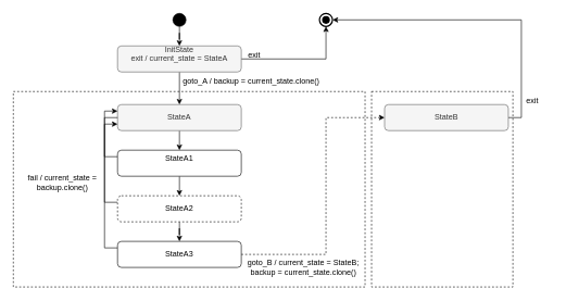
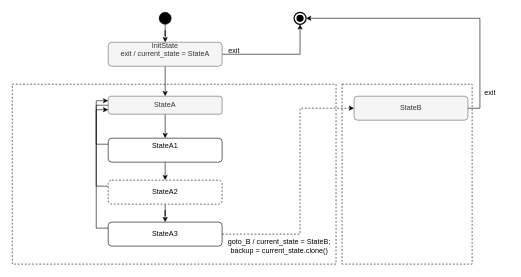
- <mxCell id="21" value="goto_A / backup = current_state.clone()" style="text;html=1;align=center;verticalAlign=middle;resizable=0;points=[];autosize=1;strokeColor=none;fillColor=none;" vertex="1" parent="1"><mxGeometry x="270" y="110" width="230" height="30" as="geometry" /></mxCell>
- <mxCell id="9" value="&lt;div&gt;StateA &lt;br&gt;&lt;/div&gt;" style="rounded=1;whiteSpace=wrap;html=1;fontSize=12;glass=0;strokeWidth=1;shadow=0;fillColor=#f5f5f5;fontColor=#333333;strokeColor=#666666;" vertex="1" parent="1"><mxGeometry x="180" y="160" width="190" height="40" as="geometry" /></mxCell>
+ <mxCell id="9" value="&lt;div&gt;StateA &lt;br&gt;&lt;/div&gt;" style="rounded=1;whiteSpace=wrap;html=1;fontSize=12;glass=0;strokeWidth=1;shadow=0;fillColor=#f5f5f5;fontColor=#333333;strokeColor=#666666;" vertex="1" parent="1"><mxGeometry x="180" y="160" width="190" height="30" as="geometry" /></mxCell>
- <mxCell id="22" value="&lt;div&gt;fail / current_state = &lt;br&gt;&lt;/div&gt;&lt;div&gt;backup.clone()&lt;/div&gt;" style="text;html=1;align=center;verticalAlign=middle;resizable=0;points=[];autosize=1;strokeColor=none;fillColor=none;" vertex="1" parent="1"><mxGeometry x="30" y="260" width="130" height="40" as="geometry" /></mxCell>
